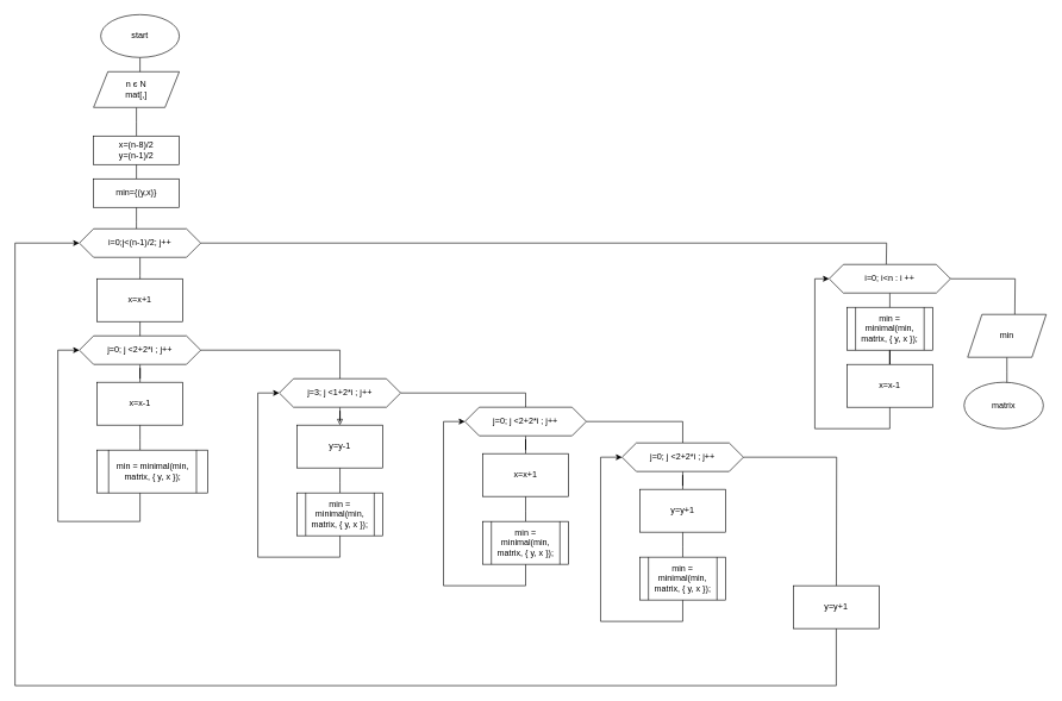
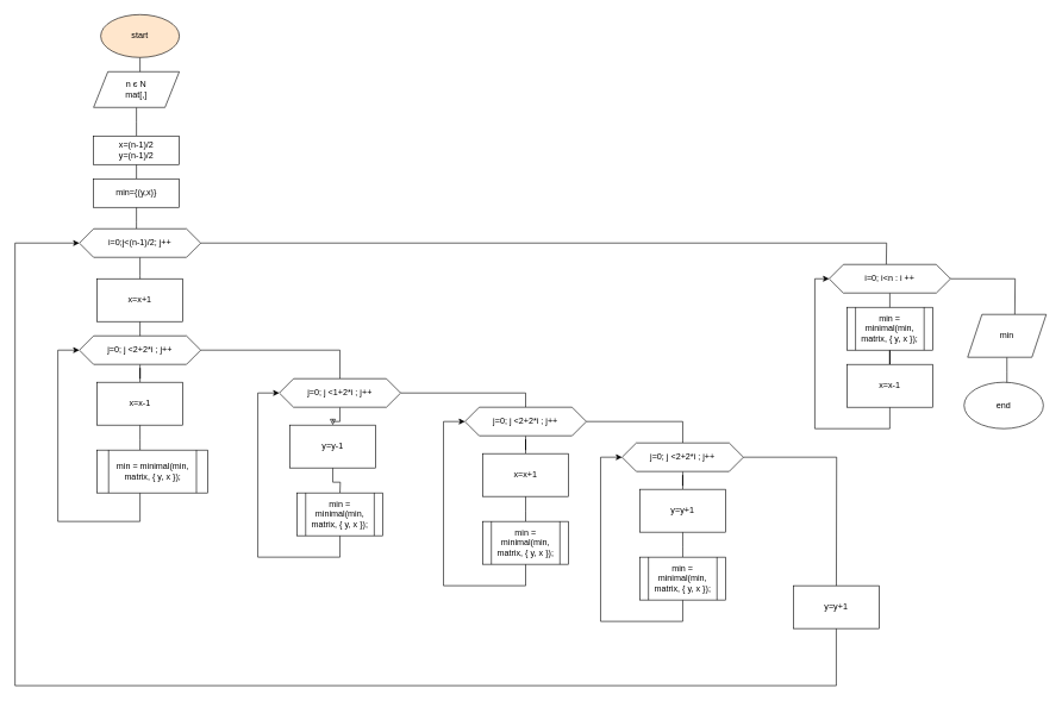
- <mxCell id="3" value="start" style="ellipse;whiteSpace=wrap;html=1;" parent="1" vertex="1"><mxGeometry x="140" y="20" width="110" height="60" as="geometry" /></mxCell>
+ <mxCell id="3" value="start" style="ellipse;whiteSpace=wrap;html=1;fillColor=#ffe6cc;" parent="1" vertex="1"><mxGeometry x="140" y="20" width="110" height="60" as="geometry" /></mxCell>
- <mxCell id="7" value="x=(n-8)/2&lt;br&gt;y=(n-1)/2" style="rounded=0;whiteSpace=wrap;html=1;" parent="1" vertex="1"><mxGeometry x="130" y="190" width="120" height="40" as="geometry" /></mxCell>
+ <mxCell id="7" value="x=(n-1)/2&lt;br&gt;y=(n-1)/2" style="rounded=0;whiteSpace=wrap;html=1;" parent="1" vertex="1"><mxGeometry x="130" y="190" width="120" height="40" as="geometry" /></mxCell>
- <mxCell id="24" value="j=3; j &amp;lt;1+2*i ; j++" style="shape=hexagon;perimeter=hexagonPerimeter2;whiteSpace=wrap;html=1;fixedSize=1;" parent="1" vertex="1"><mxGeometry x="390" y="530" width="170" height="40" as="geometry" /></mxCell>
+ <mxCell id="24" value="j=0; j &amp;lt;1+2*i ; j++" style="shape=hexagon;perimeter=hexagonPerimeter2;whiteSpace=wrap;html=1;fixedSize=1;" parent="1" vertex="1"><mxGeometry x="390" y="530" width="170" height="40" as="geometry" /></mxCell>
- <mxCell id="54" value="matrix" style="ellipse;whiteSpace=wrap;html=1;" parent="1" vertex="1"><mxGeometry x="1349" y="535" width="111" height="65" as="geometry" /></mxCell>
+ <mxCell id="54" value="end" style="ellipse;whiteSpace=wrap;html=1;" parent="1" vertex="1"><mxGeometry x="1349" y="535" width="111" height="65" as="geometry" /></mxCell>
- <mxCell id="26" value="y=y-1" style="whiteSpace=wrap;html=1;" parent="1" vertex="1"><mxGeometry x="415" y="595" width="120" height="60" as="geometry" /></mxCell>
+ <mxCell id="26" value="y=y-1" style="whiteSpace=wrap;html=1;" parent="1" vertex="1"><mxGeometry x="405" y="595" width="120" height="60" as="geometry" /></mxCell>
